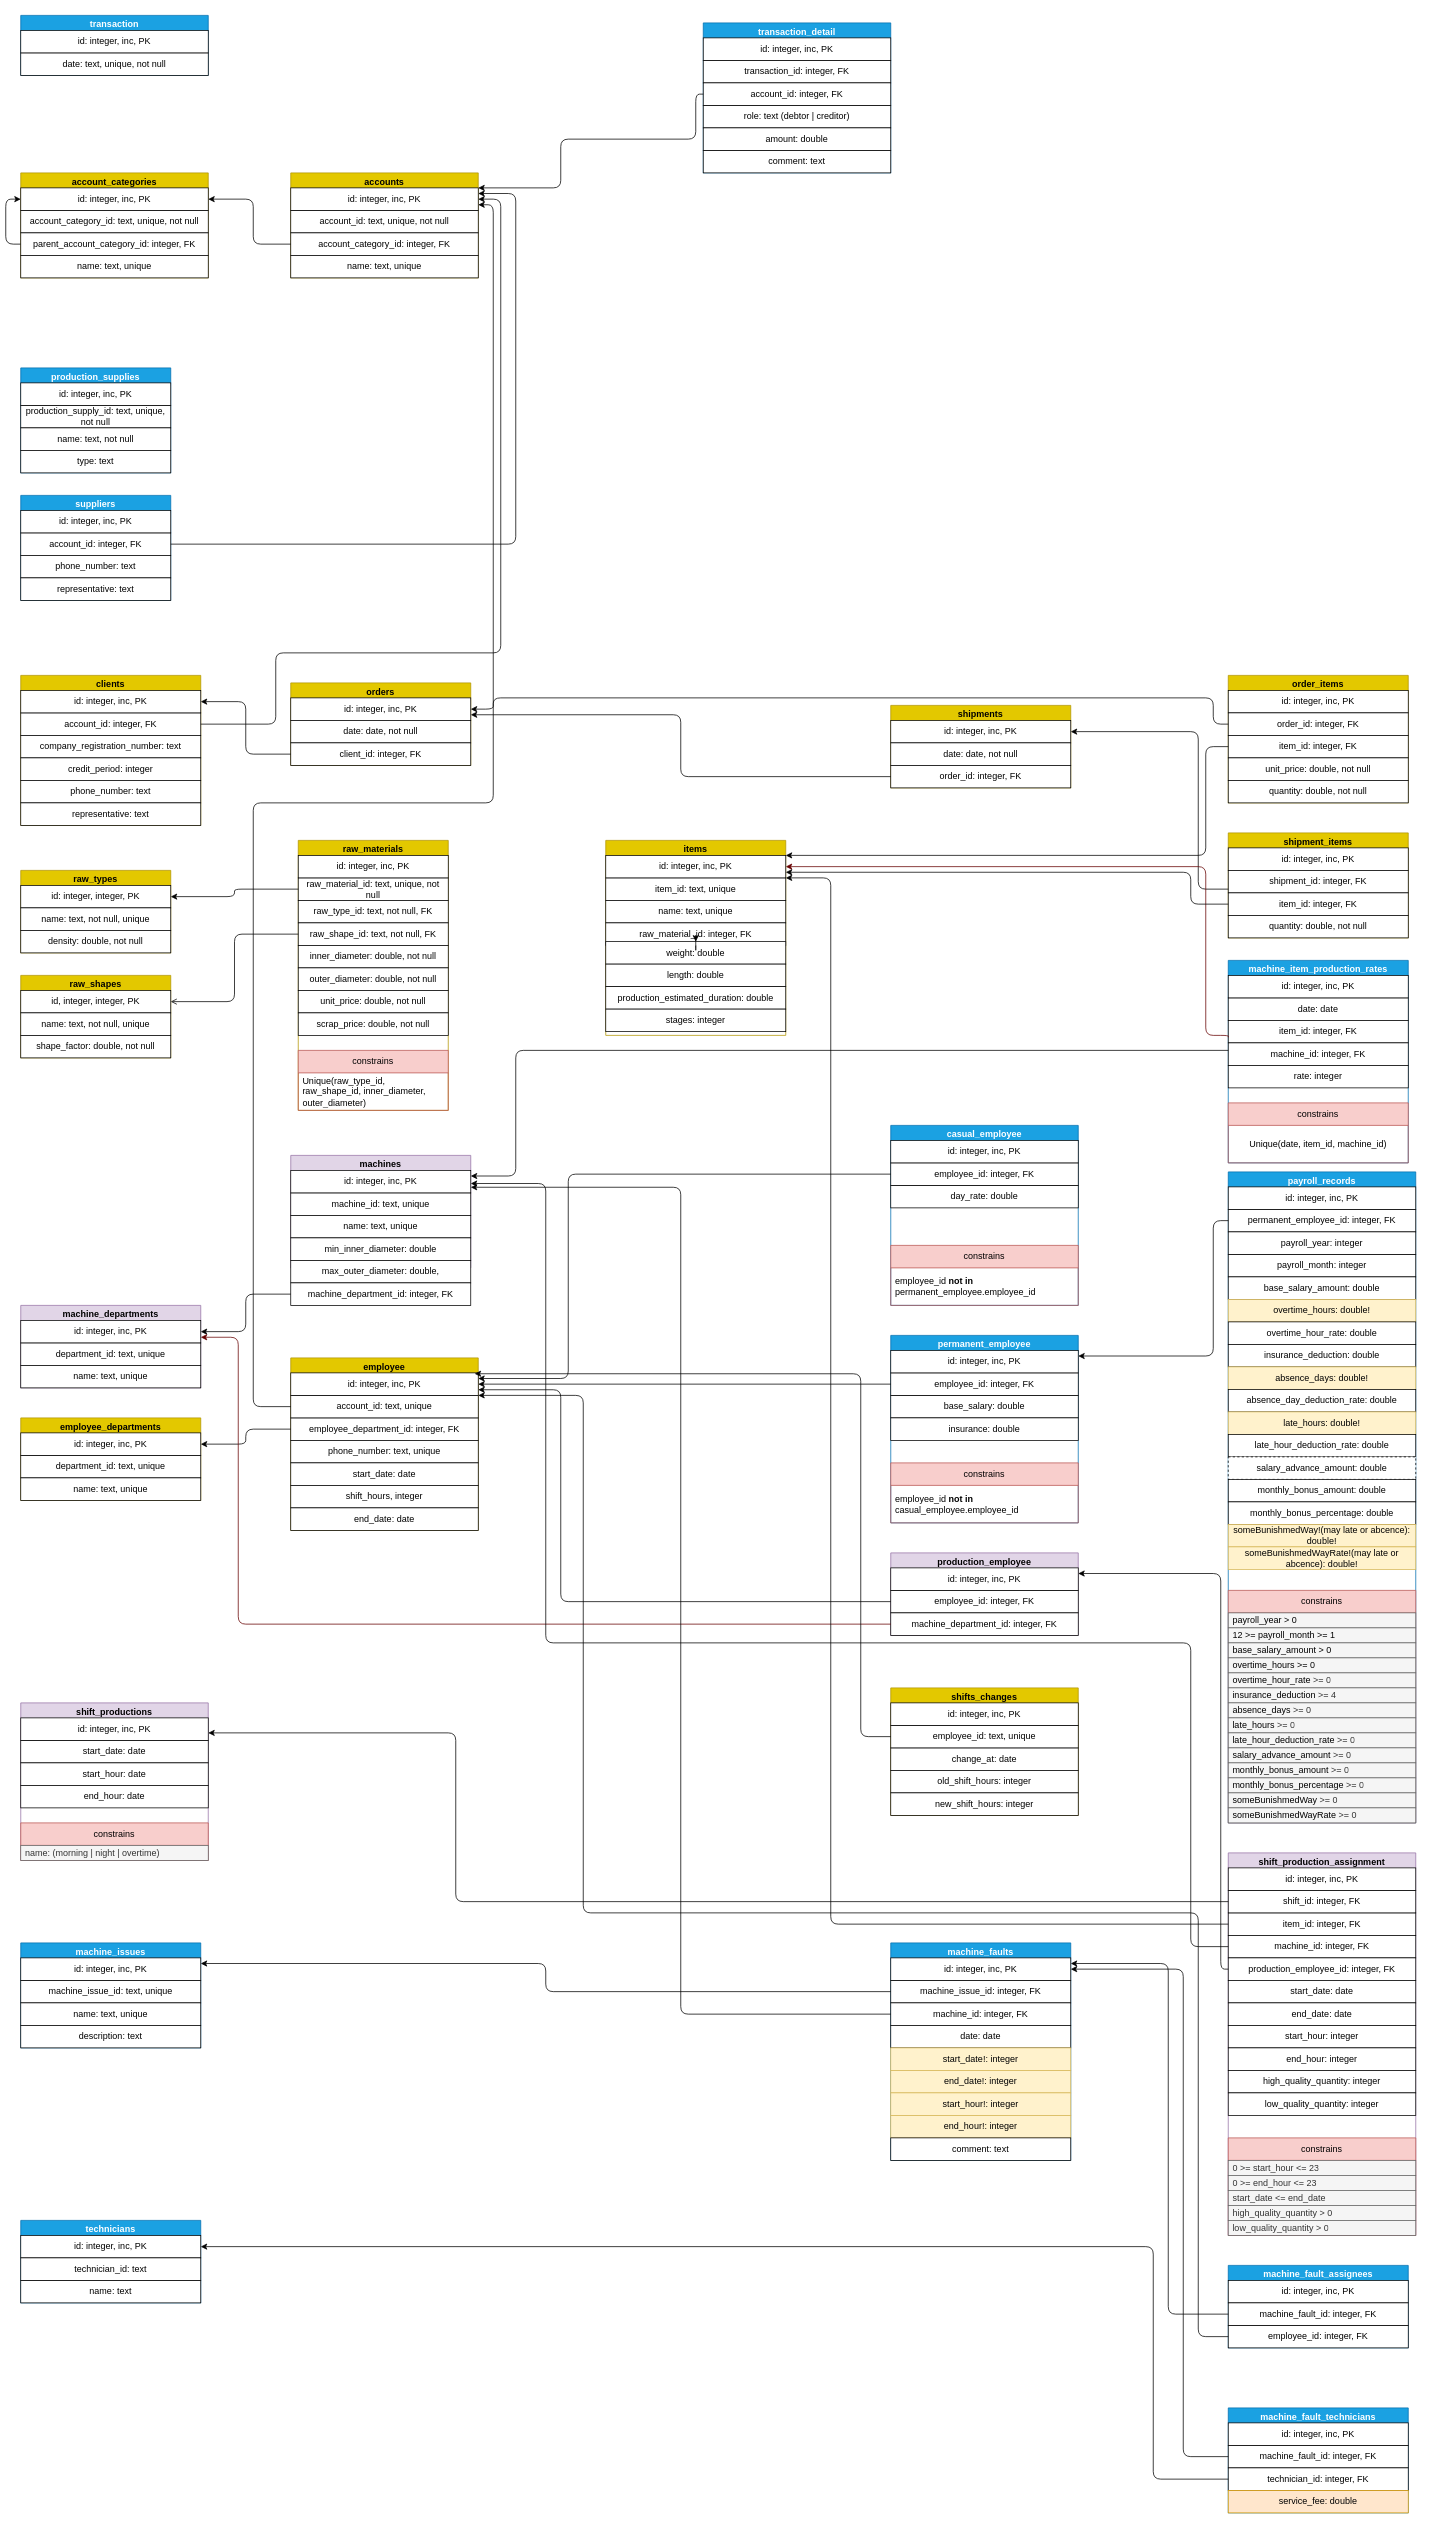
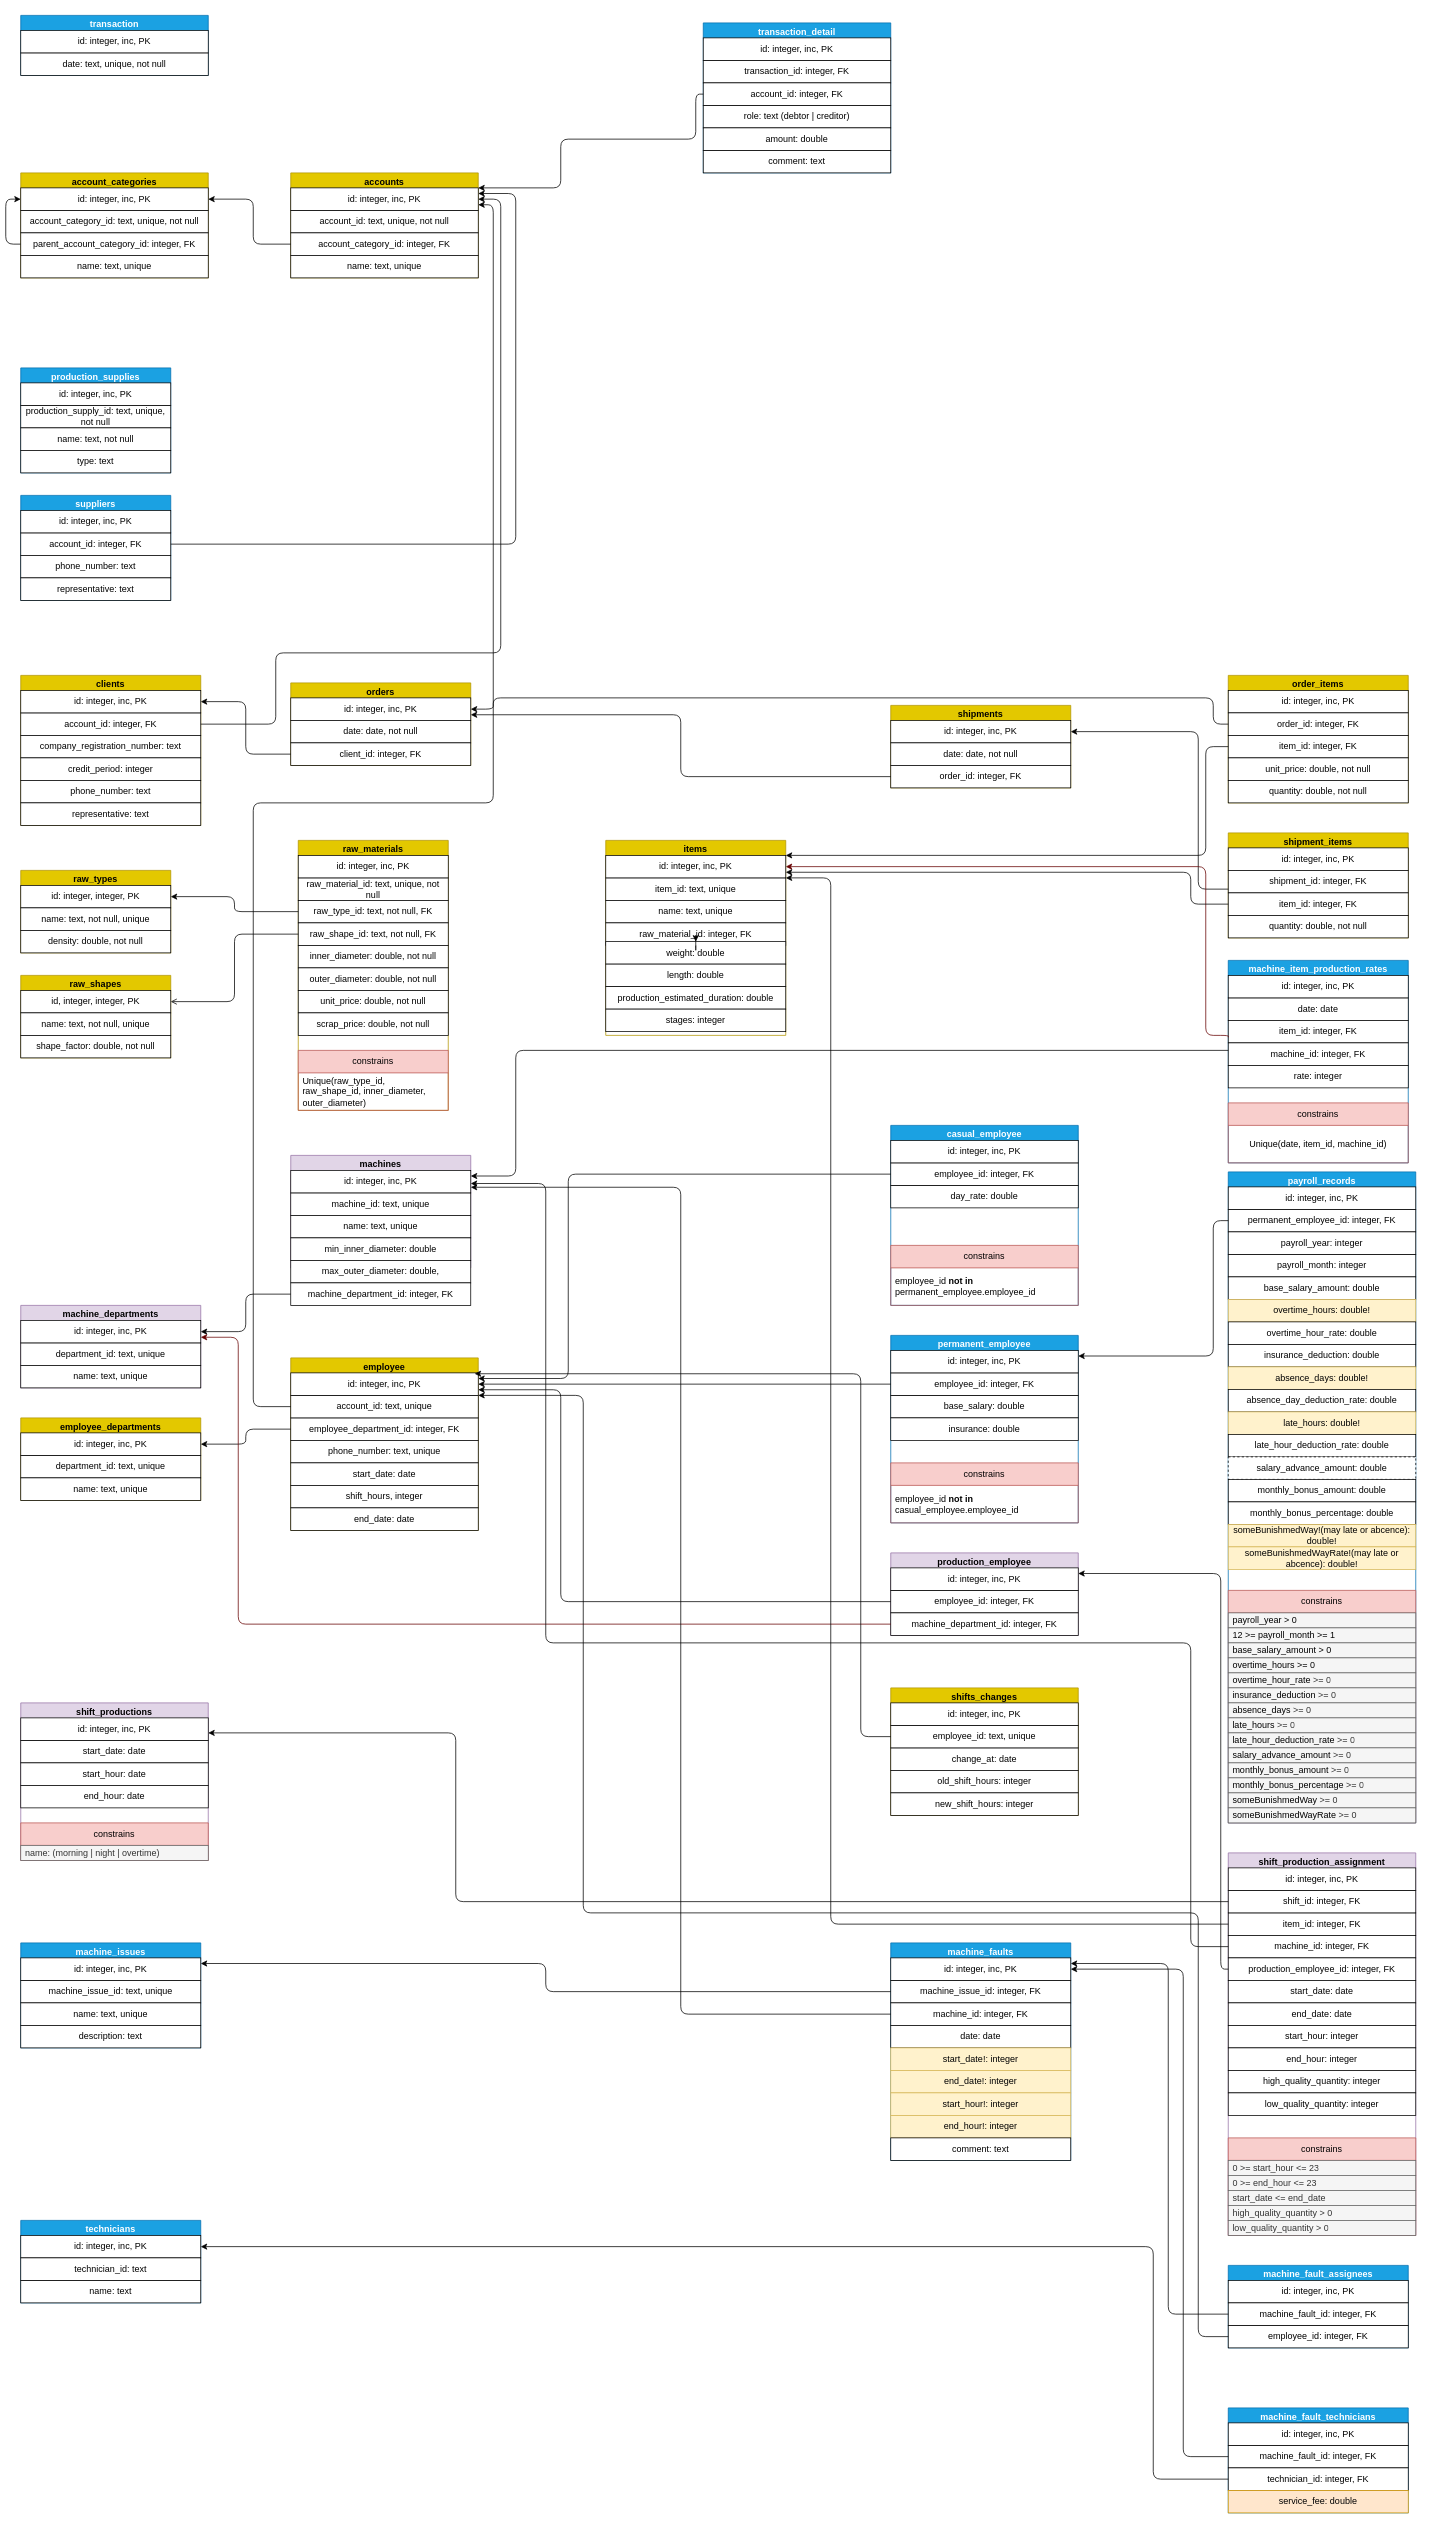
- <mxCell id="26" style="edgeStyle=orthogonalEdgeStyle;html=1;endArrow=none;endFill=0;startArrow=classic;startFill=1;" parent="1" source="19" target="8" edge="1"><mxGeometry relative="1" as="geometry" /></mxCell>
+ <mxCell id="26" style="edgeStyle=orthogonalEdgeStyle;html=1;entryX=0;entryY=0.5;entryDx=0;entryDy=0;endArrow=none;endFill=0;startArrow=classic;startFill=1;" parent="1" source="19" target="9" edge="1"><mxGeometry relative="1" as="geometry" /></mxCell>
- <mxCell id="127" value="&lt;span style=&quot;color: rgb(0, 0, 0); text-align: center;&quot;&gt;insurance_deduction&lt;/span&gt;&amp;nbsp;&amp;gt;= 4" style="text;align=left;verticalAlign=middle;spacingLeft=4;spacingRight=4;overflow=hidden;points=[[0,0.5],[1,0.5]];portConstraint=eastwest;rotatable=0;whiteSpace=wrap;html=1;fillColor=#f5f5f5;fontColor=#333333;strokeColor=#666666;" parent="121" vertex="1"><mxGeometry y="130" width="250" height="20" as="geometry" /></mxCell>
+ <mxCell id="127" value="&lt;span style=&quot;color: rgb(0, 0, 0); text-align: center;&quot;&gt;insurance_deduction&lt;/span&gt;&amp;nbsp;&amp;gt;= 0" style="text;align=left;verticalAlign=middle;spacingLeft=4;spacingRight=4;overflow=hidden;points=[[0,0.5],[1,0.5]];portConstraint=eastwest;rotatable=0;whiteSpace=wrap;html=1;fillColor=#f5f5f5;fontColor=#333333;strokeColor=#666666;" parent="121" vertex="1"><mxGeometry y="130" width="250" height="20" as="geometry" /></mxCell>
